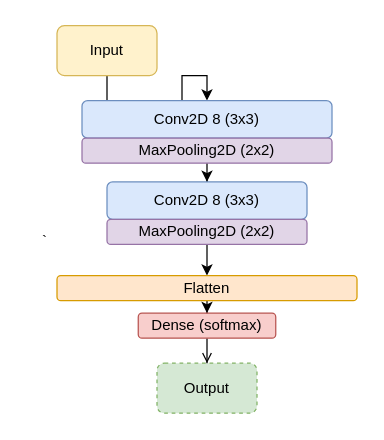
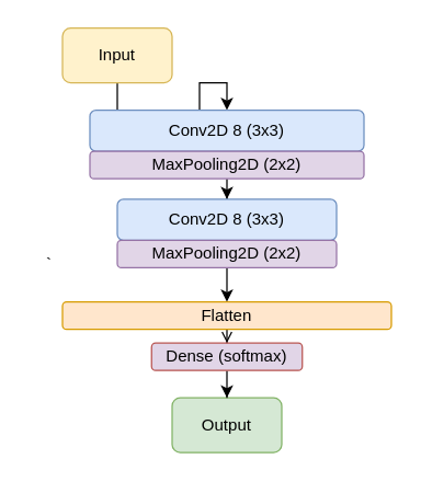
- <mxCell id="11" style="edgeStyle=orthogonalEdgeStyle;rounded=0;orthogonalLoop=1;jettySize=auto;html=1;entryX=0.5;entryY=0;entryDx=0;entryDy=0;" edge="1" parent="1" source="12" target="15"><mxGeometry relative="1" as="geometry" /></mxCell>
+ <mxCell id="11" style="edgeStyle=orthogonalEdgeStyle;rounded=0;orthogonalLoop=1;jettySize=auto;html=1;entryX=0.5;entryY=0;entryDx=0;entryDy=0;endArrow=open;" edge="1" parent="1" source="12" target="15"><mxGeometry relative="1" as="geometry" /></mxCell>
- <mxCell id="15" value="Dense (softmax)" style="rounded=1;whiteSpace=wrap;html=1;fillColor=#f8cecc;strokeColor=#b85450;" vertex="1" parent="1"><mxGeometry x="110" y="250" width="110" height="20" as="geometry" /></mxCell>
+ <mxCell id="15" value="Dense (softmax)" style="rounded=1;whiteSpace=wrap;html=1;fillColor=#e1d5e7;strokeColor=#b85450;" vertex="1" parent="1"><mxGeometry x="110" y="250" width="110" height="20" as="geometry" /></mxCell>
- <mxCell id="14" style="edgeStyle=orthogonalEdgeStyle;rounded=0;orthogonalLoop=1;jettySize=auto;html=1;entryX=0.5;entryY=0;entryDx=0;entryDy=0;endArrow=open;" edge="1" parent="1" source="15" target="4"><mxGeometry relative="1" as="geometry" /></mxCell>
+ <mxCell id="14" style="edgeStyle=orthogonalEdgeStyle;rounded=0;orthogonalLoop=1;jettySize=auto;html=1;entryX=0.5;entryY=0;entryDx=0;entryDy=0;" edge="1" parent="1" source="15" target="4"><mxGeometry relative="1" as="geometry" /></mxCell>
- <mxCell id="4" value="Output" style="rounded=1;whiteSpace=wrap;html=1;fillColor=#d5e8d4;strokeColor=#82b366;dashed=1;" vertex="1" parent="1"><mxGeometry x="125" y="290" width="80" height="40" as="geometry" /></mxCell>
+ <mxCell id="4" value="Output" style="rounded=1;whiteSpace=wrap;html=1;fillColor=#d5e8d4;strokeColor=#82b366;" vertex="1" parent="1"><mxGeometry x="125" y="290" width="80" height="40" as="geometry" /></mxCell>
